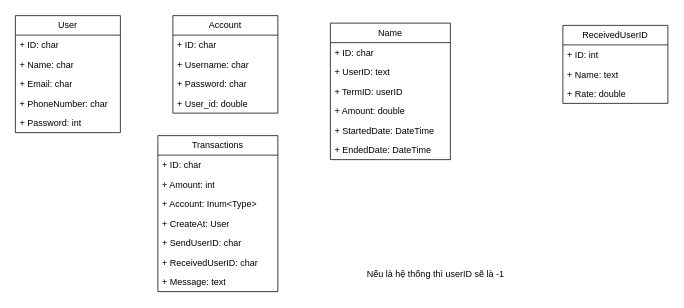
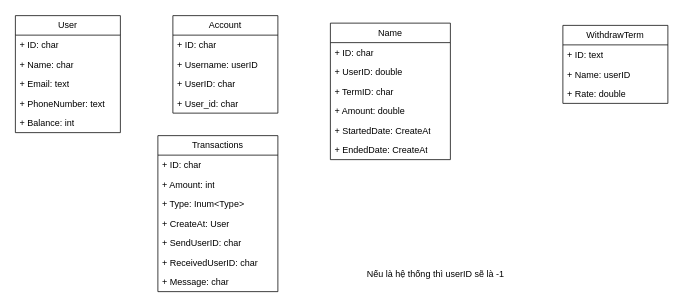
- <mxCell id="29" value="ReceivedUserID" style="swimlane;fontStyle=0;childLayout=stackLayout;horizontal=1;startSize=26;fillColor=none;horizontalStack=0;resizeParent=1;resizeParentMax=0;resizeLast=0;collapsible=1;marginBottom=0;whiteSpace=wrap;html=1;" vertex="1" parent="1"><mxGeometry x="750" y="33" width="140" height="104" as="geometry" /></mxCell>
+ <mxCell id="29" value="WithdrawTerm" style="swimlane;fontStyle=0;childLayout=stackLayout;horizontal=1;startSize=26;fillColor=none;horizontalStack=0;resizeParent=1;resizeParentMax=0;resizeLast=0;collapsible=1;marginBottom=0;whiteSpace=wrap;html=1;" vertex="1" parent="1"><mxGeometry x="750" y="33" width="140" height="104" as="geometry" /></mxCell>
- <mxCell id="30" value="+ ID: int" style="text;strokeColor=none;fillColor=none;align=left;verticalAlign=top;spacingLeft=4;spacingRight=4;overflow=hidden;rotatable=0;points=[[0,0.5],[1,0.5]];portConstraint=eastwest;whiteSpace=wrap;html=1;" vertex="1" parent="29"><mxGeometry y="26" width="140" height="26" as="geometry" /></mxCell>
+ <mxCell id="30" value="+ ID: text" style="text;strokeColor=none;fillColor=none;align=left;verticalAlign=top;spacingLeft=4;spacingRight=4;overflow=hidden;rotatable=0;points=[[0,0.5],[1,0.5]];portConstraint=eastwest;whiteSpace=wrap;html=1;" vertex="1" parent="29"><mxGeometry y="26" width="140" height="26" as="geometry" /></mxCell>
- <mxCell id="10" value="+ Username: char" style="text;strokeColor=none;fillColor=none;align=left;verticalAlign=top;spacingLeft=4;spacingRight=4;overflow=hidden;rotatable=0;points=[[0,0.5],[1,0.5]];portConstraint=eastwest;whiteSpace=wrap;html=1;" vertex="1" parent="8"><mxGeometry y="52" width="140" height="26" as="geometry" /></mxCell>
+ <mxCell id="10" value="+ Username: userID" style="text;strokeColor=none;fillColor=none;align=left;verticalAlign=top;spacingLeft=4;spacingRight=4;overflow=hidden;rotatable=0;points=[[0,0.5],[1,0.5]];portConstraint=eastwest;whiteSpace=wrap;html=1;" vertex="1" parent="8"><mxGeometry y="52" width="140" height="26" as="geometry" /></mxCell>
- <mxCell id="24" value="+ UserID: text" style="text;strokeColor=none;fillColor=none;align=left;verticalAlign=top;spacingLeft=4;spacingRight=4;overflow=hidden;rotatable=0;points=[[0,0.5],[1,0.5]];portConstraint=eastwest;whiteSpace=wrap;html=1;" vertex="1" parent="22"><mxGeometry y="52" width="160" height="26" as="geometry" /></mxCell>
+ <mxCell id="24" value="+ UserID: double" style="text;strokeColor=none;fillColor=none;align=left;verticalAlign=top;spacingLeft=4;spacingRight=4;overflow=hidden;rotatable=0;points=[[0,0.5],[1,0.5]];portConstraint=eastwest;whiteSpace=wrap;html=1;" vertex="1" parent="22"><mxGeometry y="52" width="160" height="26" as="geometry" /></mxCell>
- <mxCell id="31" value="+ Name: text" style="text;strokeColor=none;fillColor=none;align=left;verticalAlign=top;spacingLeft=4;spacingRight=4;overflow=hidden;rotatable=0;points=[[0,0.5],[1,0.5]];portConstraint=eastwest;whiteSpace=wrap;html=1;" vertex="1" parent="29"><mxGeometry y="52" width="140" height="26" as="geometry" /></mxCell>
+ <mxCell id="31" value="+ Name: userID" style="text;strokeColor=none;fillColor=none;align=left;verticalAlign=top;spacingLeft=4;spacingRight=4;overflow=hidden;rotatable=0;points=[[0,0.5],[1,0.5]];portConstraint=eastwest;whiteSpace=wrap;html=1;" vertex="1" parent="29"><mxGeometry y="52" width="140" height="26" as="geometry" /></mxCell>
- <mxCell id="5" value="+ Email: char" style="text;strokeColor=none;fillColor=none;align=left;verticalAlign=top;spacingLeft=4;spacingRight=4;overflow=hidden;rotatable=0;points=[[0,0.5],[1,0.5]];portConstraint=eastwest;whiteSpace=wrap;html=1;" vertex="1" parent="2"><mxGeometry y="78" width="140" height="26" as="geometry" /></mxCell>
+ <mxCell id="5" value="+ Email: text" style="text;strokeColor=none;fillColor=none;align=left;verticalAlign=top;spacingLeft=4;spacingRight=4;overflow=hidden;rotatable=0;points=[[0,0.5],[1,0.5]];portConstraint=eastwest;whiteSpace=wrap;html=1;" vertex="1" parent="2"><mxGeometry y="78" width="140" height="26" as="geometry" /></mxCell>
- <mxCell id="11" value="+ Password: char" style="text;strokeColor=none;fillColor=none;align=left;verticalAlign=top;spacingLeft=4;spacingRight=4;overflow=hidden;rotatable=0;points=[[0,0.5],[1,0.5]];portConstraint=eastwest;whiteSpace=wrap;html=1;" vertex="1" parent="8"><mxGeometry y="78" width="140" height="26" as="geometry" /></mxCell>
+ <mxCell id="11" value="+ UserID: char" style="text;strokeColor=none;fillColor=none;align=left;verticalAlign=top;spacingLeft=4;spacingRight=4;overflow=hidden;rotatable=0;points=[[0,0.5],[1,0.5]];portConstraint=eastwest;whiteSpace=wrap;html=1;" vertex="1" parent="8"><mxGeometry y="78" width="140" height="26" as="geometry" /></mxCell>
- <mxCell id="25" value="+ TermID: userID" style="text;strokeColor=none;fillColor=none;align=left;verticalAlign=top;spacingLeft=4;spacingRight=4;overflow=hidden;rotatable=0;points=[[0,0.5],[1,0.5]];portConstraint=eastwest;whiteSpace=wrap;html=1;" vertex="1" parent="22"><mxGeometry y="78" width="160" height="26" as="geometry" /></mxCell>
+ <mxCell id="25" value="+ TermID: char" style="text;strokeColor=none;fillColor=none;align=left;verticalAlign=top;spacingLeft=4;spacingRight=4;overflow=hidden;rotatable=0;points=[[0,0.5],[1,0.5]];portConstraint=eastwest;whiteSpace=wrap;html=1;" vertex="1" parent="22"><mxGeometry y="78" width="160" height="26" as="geometry" /></mxCell>
- <mxCell id="6" value="+ PhoneNumber: char" style="text;strokeColor=none;fillColor=none;align=left;verticalAlign=top;spacingLeft=4;spacingRight=4;overflow=hidden;rotatable=0;points=[[0,0.5],[1,0.5]];portConstraint=eastwest;whiteSpace=wrap;html=1;" vertex="1" parent="2"><mxGeometry y="104" width="140" height="26" as="geometry" /></mxCell>
+ <mxCell id="6" value="+ PhoneNumber: text" style="text;strokeColor=none;fillColor=none;align=left;verticalAlign=top;spacingLeft=4;spacingRight=4;overflow=hidden;rotatable=0;points=[[0,0.5],[1,0.5]];portConstraint=eastwest;whiteSpace=wrap;html=1;" vertex="1" parent="2"><mxGeometry y="104" width="140" height="26" as="geometry" /></mxCell>
- <mxCell id="12" value="+ User_id: double" style="text;strokeColor=none;fillColor=none;align=left;verticalAlign=top;spacingLeft=4;spacingRight=4;overflow=hidden;rotatable=0;points=[[0,0.5],[1,0.5]];portConstraint=eastwest;whiteSpace=wrap;html=1;" vertex="1" parent="8"><mxGeometry y="104" width="140" height="26" as="geometry" /></mxCell>
+ <mxCell id="12" value="+ User_id: char" style="text;strokeColor=none;fillColor=none;align=left;verticalAlign=top;spacingLeft=4;spacingRight=4;overflow=hidden;rotatable=0;points=[[0,0.5],[1,0.5]];portConstraint=eastwest;whiteSpace=wrap;html=1;" vertex="1" parent="8"><mxGeometry y="104" width="140" height="26" as="geometry" /></mxCell>
- <mxCell id="7" value="+ Password: int" style="text;strokeColor=none;fillColor=none;align=left;verticalAlign=top;spacingLeft=4;spacingRight=4;overflow=hidden;rotatable=0;points=[[0,0.5],[1,0.5]];portConstraint=eastwest;whiteSpace=wrap;html=1;" vertex="1" parent="2"><mxGeometry y="130" width="140" height="26" as="geometry" /></mxCell>
+ <mxCell id="7" value="+ Balance: int" style="text;strokeColor=none;fillColor=none;align=left;verticalAlign=top;spacingLeft=4;spacingRight=4;overflow=hidden;rotatable=0;points=[[0,0.5],[1,0.5]];portConstraint=eastwest;whiteSpace=wrap;html=1;" vertex="1" parent="2"><mxGeometry y="130" width="140" height="26" as="geometry" /></mxCell>
- <mxCell id="27" value="+ StartedDate: DateTime" style="text;strokeColor=none;fillColor=none;align=left;verticalAlign=top;spacingLeft=4;spacingRight=4;overflow=hidden;rotatable=0;points=[[0,0.5],[1,0.5]];portConstraint=eastwest;whiteSpace=wrap;html=1;" vertex="1" parent="22"><mxGeometry y="130" width="160" height="26" as="geometry" /></mxCell>
+ <mxCell id="27" value="+ StartedDate: CreateAt" style="text;strokeColor=none;fillColor=none;align=left;verticalAlign=top;spacingLeft=4;spacingRight=4;overflow=hidden;rotatable=0;points=[[0,0.5],[1,0.5]];portConstraint=eastwest;whiteSpace=wrap;html=1;" vertex="1" parent="22"><mxGeometry y="130" width="160" height="26" as="geometry" /></mxCell>
- <mxCell id="28" value="+ EndedDate: DateTime" style="text;strokeColor=none;fillColor=none;align=left;verticalAlign=top;spacingLeft=4;spacingRight=4;overflow=hidden;rotatable=0;points=[[0,0.5],[1,0.5]];portConstraint=eastwest;whiteSpace=wrap;html=1;" vertex="1" parent="22"><mxGeometry y="156" width="160" height="26" as="geometry" /></mxCell>
+ <mxCell id="28" value="+ EndedDate: CreateAt" style="text;strokeColor=none;fillColor=none;align=left;verticalAlign=top;spacingLeft=4;spacingRight=4;overflow=hidden;rotatable=0;points=[[0,0.5],[1,0.5]];portConstraint=eastwest;whiteSpace=wrap;html=1;" vertex="1" parent="22"><mxGeometry y="156" width="160" height="26" as="geometry" /></mxCell>
- <mxCell id="16" value="+ Account: Inum&amp;lt;Type&amp;gt;" style="text;strokeColor=none;fillColor=none;align=left;verticalAlign=top;spacingLeft=4;spacingRight=4;overflow=hidden;rotatable=0;points=[[0,0.5],[1,0.5]];portConstraint=eastwest;whiteSpace=wrap;html=1;" vertex="1" parent="13"><mxGeometry y="78" width="160" height="26" as="geometry" /></mxCell>
+ <mxCell id="16" value="+ Type: Inum&amp;lt;Type&amp;gt;" style="text;strokeColor=none;fillColor=none;align=left;verticalAlign=top;spacingLeft=4;spacingRight=4;overflow=hidden;rotatable=0;points=[[0,0.5],[1,0.5]];portConstraint=eastwest;whiteSpace=wrap;html=1;" vertex="1" parent="13"><mxGeometry y="78" width="160" height="26" as="geometry" /></mxCell>
- <mxCell id="20" value="+ Message: text" style="text;strokeColor=none;fillColor=none;align=left;verticalAlign=top;spacingLeft=4;spacingRight=4;overflow=hidden;rotatable=0;points=[[0,0.5],[1,0.5]];portConstraint=eastwest;whiteSpace=wrap;html=1;" vertex="1" parent="13"><mxGeometry y="182" width="160" height="26" as="geometry" /></mxCell>
+ <mxCell id="20" value="+ Message: char" style="text;strokeColor=none;fillColor=none;align=left;verticalAlign=top;spacingLeft=4;spacingRight=4;overflow=hidden;rotatable=0;points=[[0,0.5],[1,0.5]];portConstraint=eastwest;whiteSpace=wrap;html=1;" vertex="1" parent="13"><mxGeometry y="182" width="160" height="26" as="geometry" /></mxCell>
